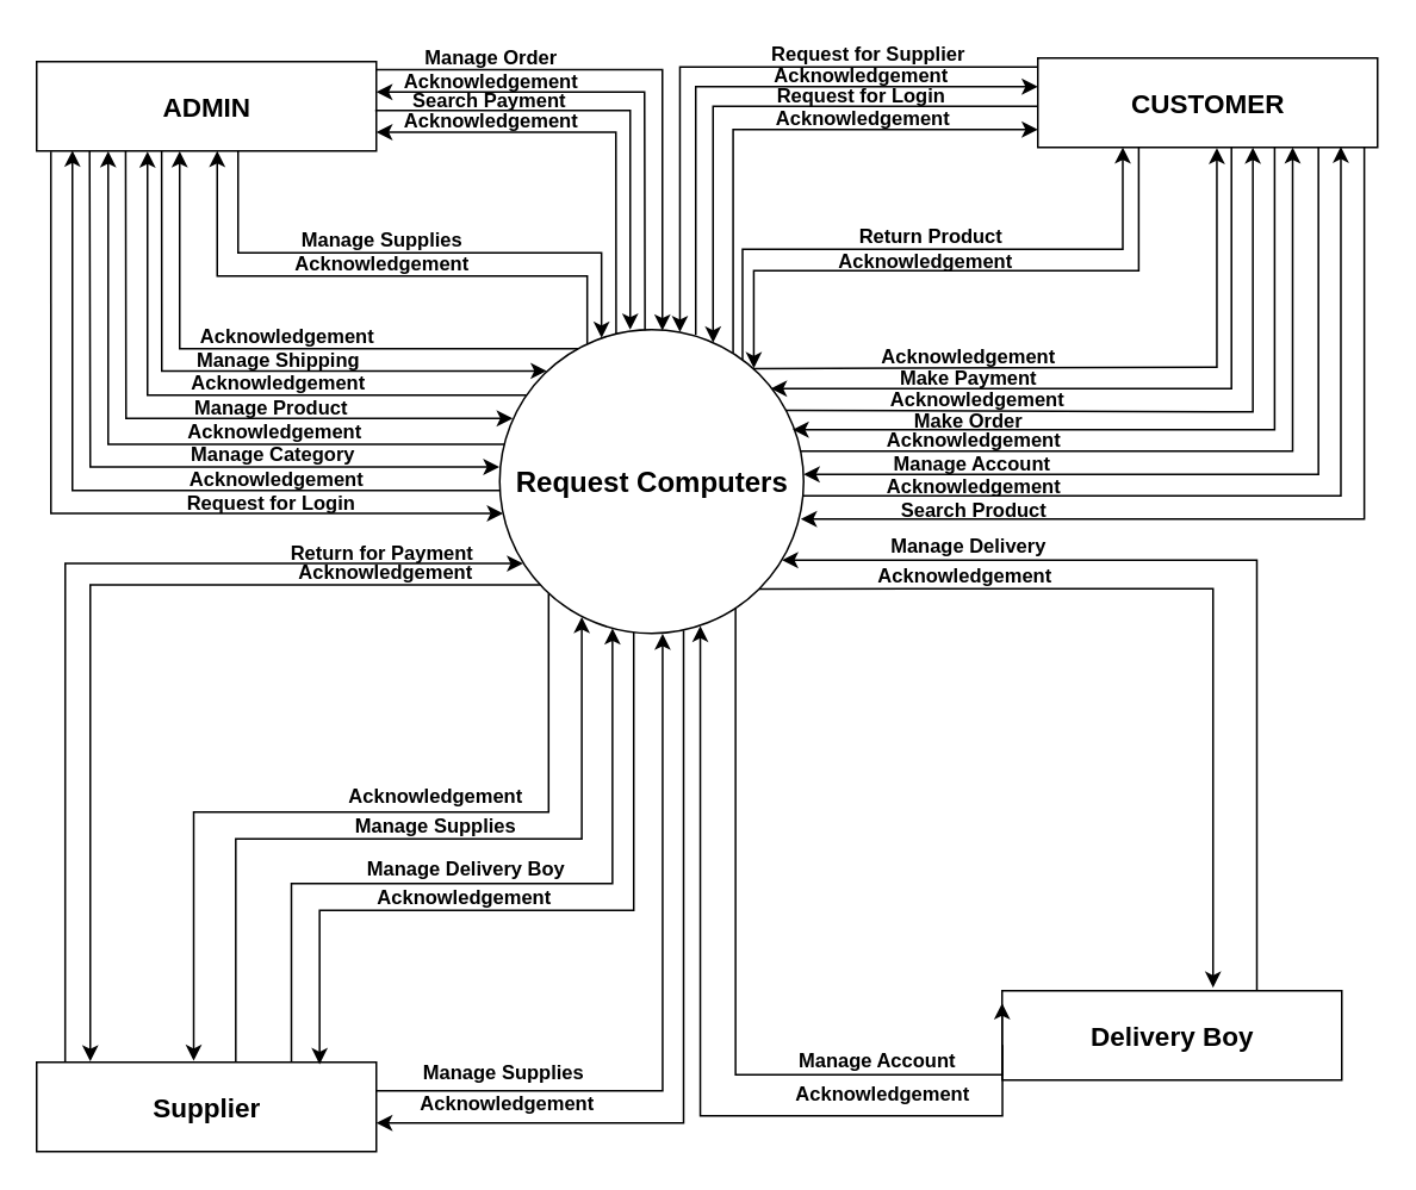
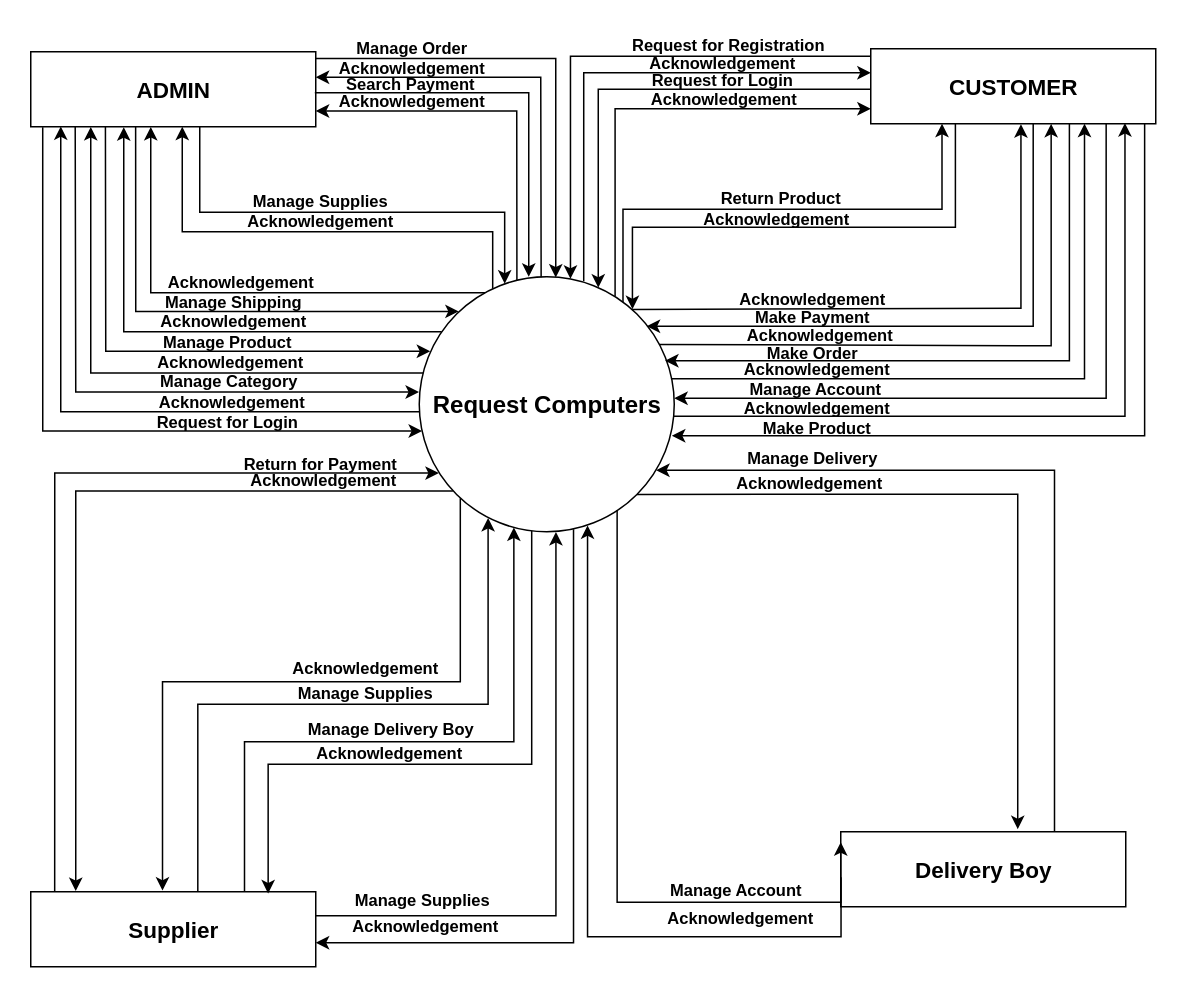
- <mxCell id="58" value="Request for Supplier" style="text;html=1;align=center;verticalAlign=middle;resizable=0;points=[];autosize=1;strokeColor=none;fillColor=none;fontSize=11;fontColor=#000000;fontStyle=1" parent="1" vertex="1"><mxGeometry x="415" y="20" width="140" height="20" as="geometry" /></mxCell>
+ <mxCell id="58" value="Request for Registration" style="text;html=1;align=center;verticalAlign=middle;resizable=0;points=[];autosize=1;strokeColor=none;fillColor=none;fontSize=11;fontColor=#000000;fontStyle=1" parent="1" vertex="1"><mxGeometry x="415" y="20" width="140" height="20" as="geometry" /></mxCell>
- <mxCell id="62" value="&lt;b&gt;Search Product&lt;/b&gt;" style="text;html=1;align=center;verticalAlign=middle;resizable=0;points=[];autosize=1;strokeColor=none;fillColor=none;fontSize=11;fontColor=#000000;" parent="1" vertex="1"><mxGeometry x="494" y="275" width="100" height="20" as="geometry" /></mxCell>
+ <mxCell id="62" value="&lt;b&gt;Make Product&lt;/b&gt;" style="text;html=1;align=center;verticalAlign=middle;resizable=0;points=[];autosize=1;strokeColor=none;fillColor=none;fontSize=11;fontColor=#000000;" parent="1" vertex="1"><mxGeometry x="494" y="275" width="100" height="20" as="geometry" /></mxCell>
